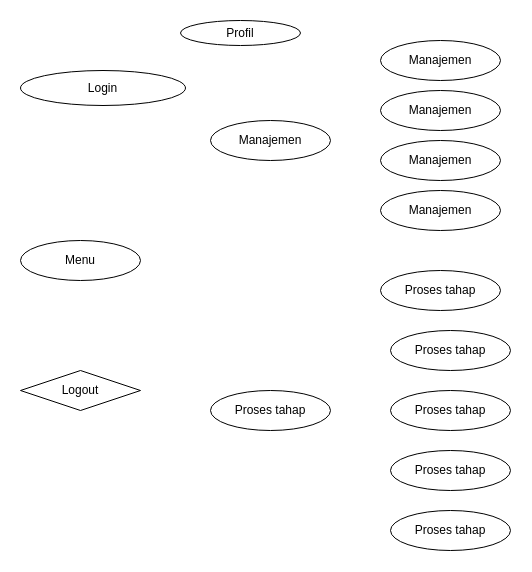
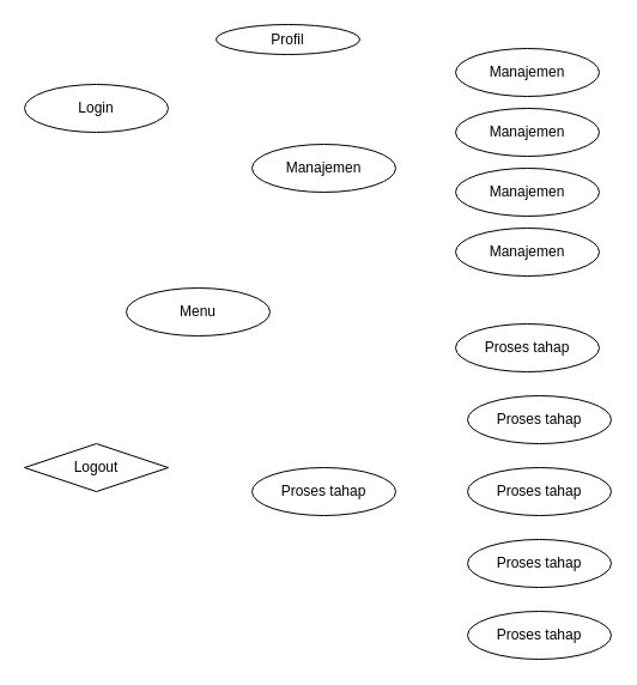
- <mxCell id="2" value="Login" style="ellipse;whiteSpace=wrap;html=1;" vertex="1" parent="1"><mxGeometry x="20" y="70" width="165" height="35" as="geometry" /></mxCell>
+ <mxCell id="2" value="Login" style="ellipse;whiteSpace=wrap;html=1;" vertex="1" parent="1"><mxGeometry x="20" y="70" width="120" height="40" as="geometry" /></mxCell>
- <mxCell id="3" value="Menu" style="ellipse;whiteSpace=wrap;html=1;" vertex="1" parent="1"><mxGeometry x="20" y="240" width="120" height="40" as="geometry" /></mxCell>
+ <mxCell id="3" value="Menu" style="ellipse;whiteSpace=wrap;html=1;" vertex="1" parent="1"><mxGeometry x="105" y="240" width="120" height="40" as="geometry" /></mxCell>
